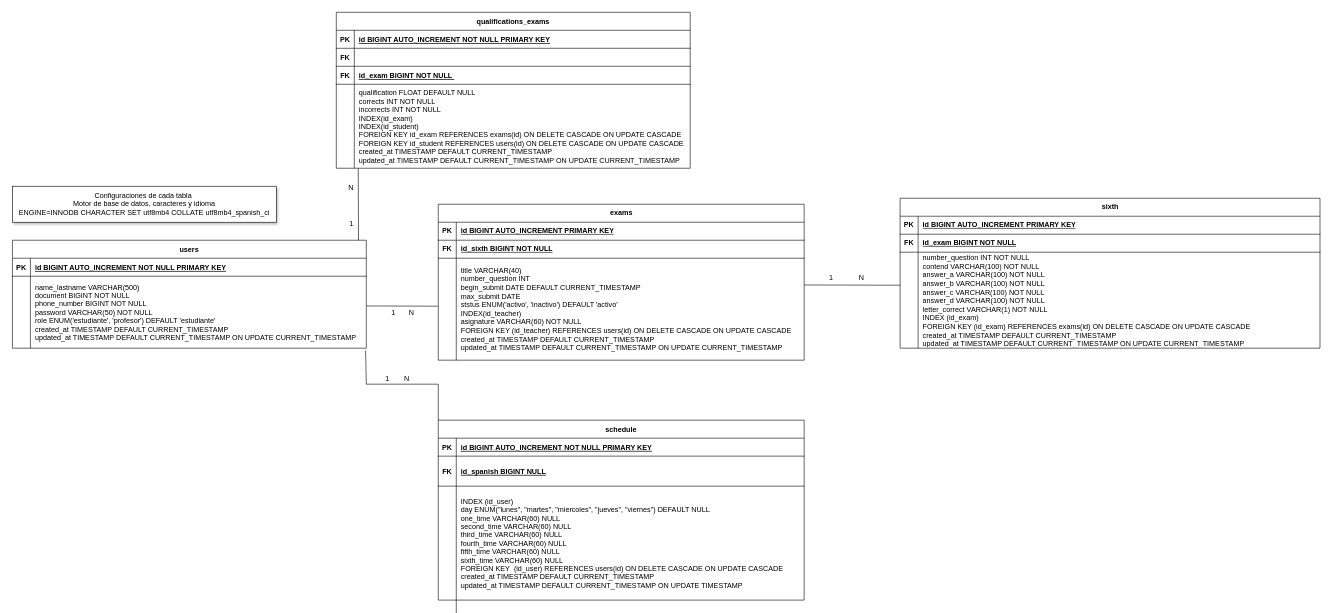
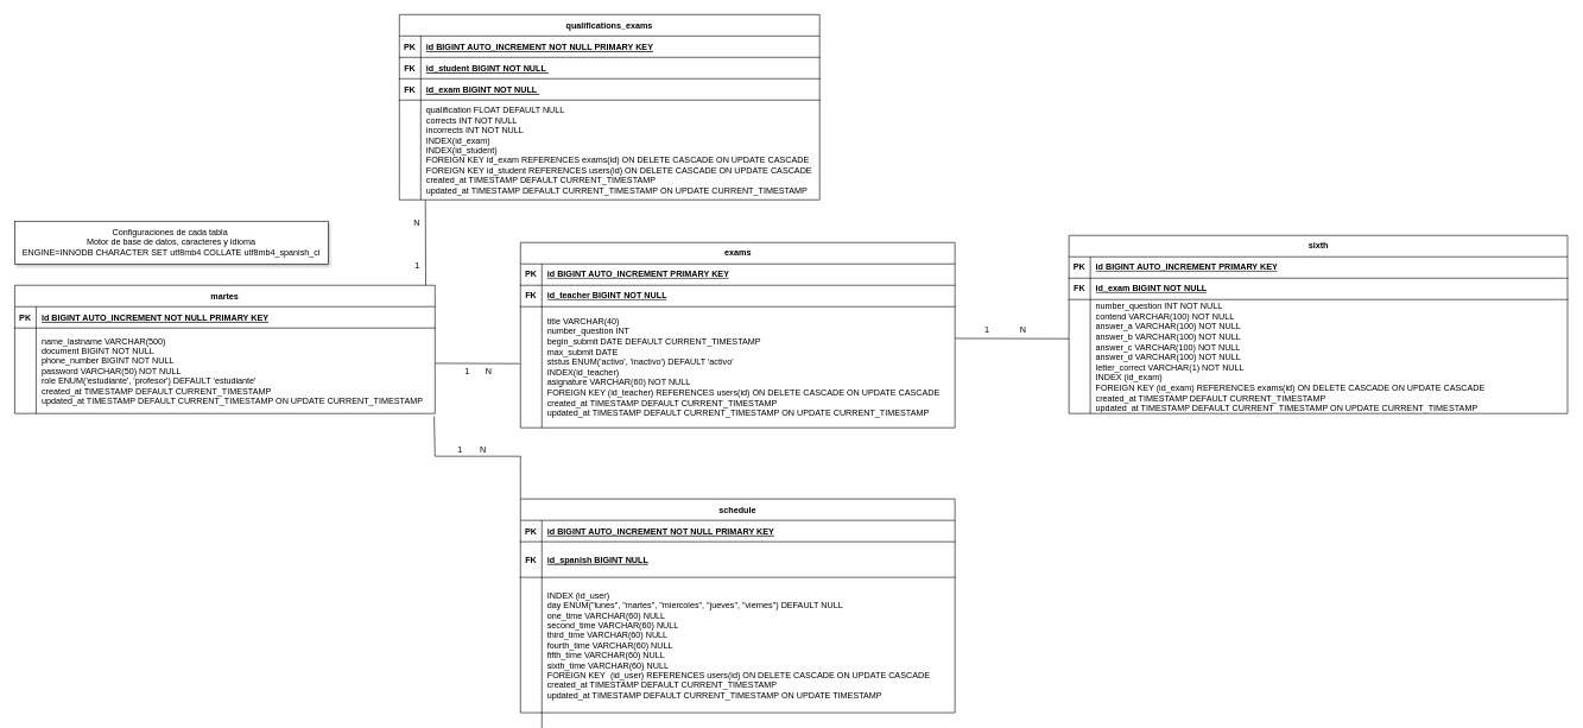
+ <mxCell id="55" value="id_student BIGINT NOT NULL " style="shape=partialRectangle;overflow=hidden;connectable=0;fillColor=none;top=0;left=0;bottom=0;right=0;align=left;spacingLeft=6;fontStyle=5;" parent="53" vertex="1"><mxGeometry x="30" width="560" height="30" as="geometry"><mxRectangle width="560" height="30" as="alternateBounds" /></mxGeometry></mxCell>
- <mxCell id="26" value="id_sixth BIGINT NOT NULL" style="shape=partialRectangle;connectable=0;fillColor=none;top=0;left=0;bottom=0;right=0;align=left;spacingLeft=6;fontStyle=5;overflow=hidden;whiteSpace=wrap;html=1;" parent="24" vertex="1"><mxGeometry x="30" width="580" height="30" as="geometry"><mxRectangle width="580" height="30" as="alternateBounds" /></mxGeometry></mxCell>
+ <mxCell id="26" value="id_teacher BIGINT NOT NULL" style="shape=partialRectangle;connectable=0;fillColor=none;top=0;left=0;bottom=0;right=0;align=left;spacingLeft=6;fontStyle=5;overflow=hidden;whiteSpace=wrap;html=1;" parent="24" vertex="1"><mxGeometry x="30" width="580" height="30" as="geometry"><mxRectangle width="580" height="30" as="alternateBounds" /></mxGeometry></mxCell>
- <mxCell id="2" value="users" style="shape=table;startSize=30;container=1;collapsible=1;childLayout=tableLayout;fixedRows=1;rowLines=0;fontStyle=1;align=center;resizeLast=1;" parent="1" vertex="1"><mxGeometry y="400" width="590" height="180" as="geometry" x="20"><mxRectangle y="90" width="60" height="30" as="alternateBounds" /></mxGeometry></mxCell>
+ <mxCell id="2" value="martes" style="shape=table;startSize=30;container=1;collapsible=1;childLayout=tableLayout;fixedRows=1;rowLines=0;fontStyle=1;align=center;resizeLast=1;" parent="1" vertex="1"><mxGeometry y="400" width="590" height="180" as="geometry" x="20"><mxRectangle y="90" width="60" height="30" as="alternateBounds" /></mxGeometry></mxCell>
